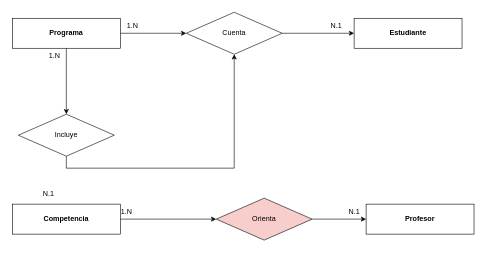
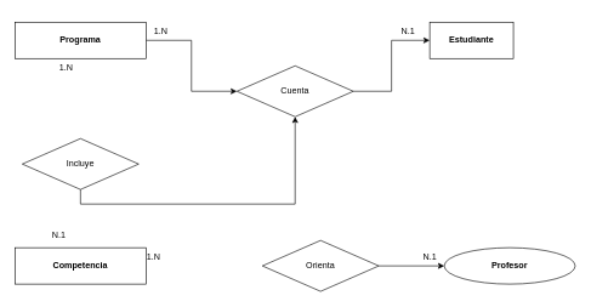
- <mxCell id="12" value="Cuenta" style="rhombus;whiteSpace=wrap;html=1;" vertex="1" parent="1"><mxGeometry x="310" y="20" width="160" height="70" as="geometry" /></mxCell>
+ <mxCell id="12" value="Cuenta" style="rhombus;whiteSpace=wrap;html=1;" vertex="1" parent="1"><mxGeometry x="325" y="90" width="160" height="70" as="geometry" /></mxCell>
- <mxCell id="8" value="&lt;b&gt;Estudiante&lt;/b&gt;" style="rounded=0;whiteSpace=wrap;html=1;" vertex="1" parent="1"><mxGeometry x="590" y="30" width="180" height="50" as="geometry" /></mxCell>
+ <mxCell id="8" value="&lt;b&gt;Estudiante&lt;/b&gt;" style="rounded=0;whiteSpace=wrap;html=1;" vertex="1" parent="1"><mxGeometry x="590" y="30" width="115" height="50" as="geometry" /></mxCell>
- <mxCell id="3" style="edgeStyle=orthogonalEdgeStyle;rounded=0;orthogonalLoop=1;jettySize=auto;html=1;exitX=0.5;exitY=1;exitDx=0;exitDy=0;entryX=0.5;entryY=0;entryDx=0;entryDy=0;" edge="1" parent="1" source="4" target="10"><mxGeometry relative="1" as="geometry" /></mxCell>
- <mxCell id="6" style="edgeStyle=orthogonalEdgeStyle;rounded=0;orthogonalLoop=1;jettySize=auto;html=1;exitX=1;exitY=0.5;exitDx=0;exitDy=0;entryX=0;entryY=0.5;entryDx=0;entryDy=0;" edge="1" parent="1" source="7" target="14"><mxGeometry relative="1" as="geometry" /></mxCell>
- <mxCell id="14" value="Orienta" style="rhombus;whiteSpace=wrap;html=1;fillColor=#f8cecc;" vertex="1" parent="1"><mxGeometry x="360" y="330" width="160" height="70" as="geometry" /></mxCell>
+ <mxCell id="14" value="Orienta" style="rhombus;whiteSpace=wrap;html=1;" vertex="1" parent="1"><mxGeometry x="360" y="330" width="160" height="70" as="geometry" /></mxCell>
- <mxCell id="5" value="&lt;b&gt;Profesor&lt;/b&gt;" style="rounded=0;whiteSpace=wrap;html=1;" vertex="1" parent="1"><mxGeometry x="610" y="340" width="180" height="50" as="geometry" /></mxCell>
+ <mxCell id="5" value="&lt;b&gt;Profesor&lt;/b&gt;" style="ellipse;whiteSpace=wrap;html=1;" vertex="1" parent="1"><mxGeometry x="610" y="340" width="180" height="50" as="geometry" /></mxCell>
